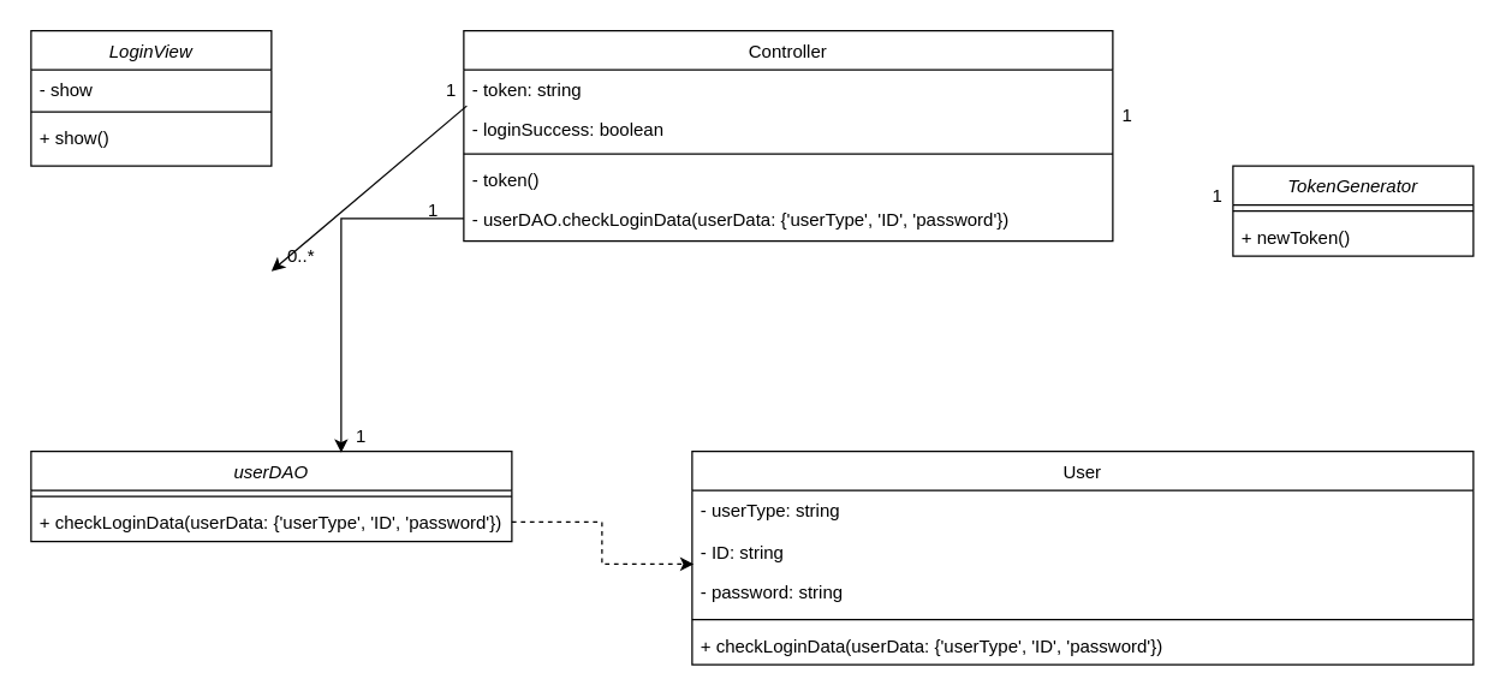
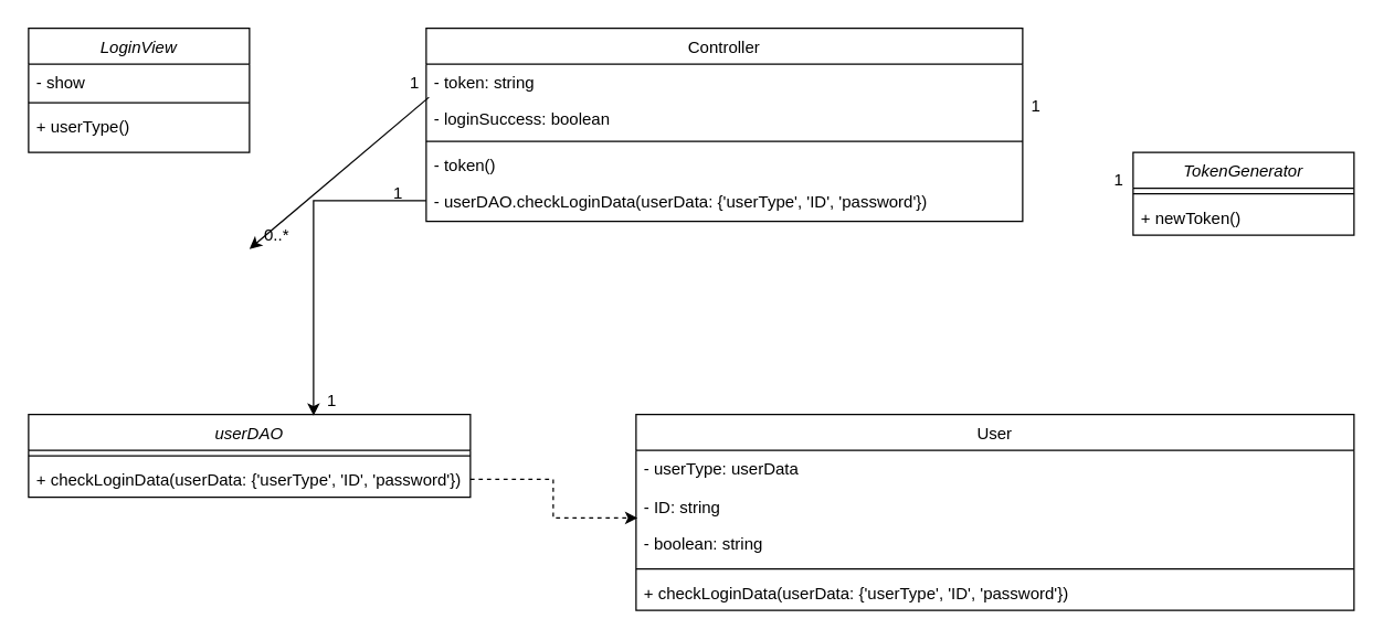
- <mxCell id="5" value="+ show()" style="text;align=left;verticalAlign=top;spacingLeft=4;spacingRight=4;overflow=hidden;rotatable=0;points=[[0,0.5],[1,0.5]];portConstraint=eastwest;" vertex="1" parent="2"><mxGeometry y="58" width="160" height="32" as="geometry" /></mxCell>
+ <mxCell id="5" value="+ userType()" style="text;align=left;verticalAlign=top;spacingLeft=4;spacingRight=4;overflow=hidden;rotatable=0;points=[[0,0.5],[1,0.5]];portConstraint=eastwest;" vertex="1" parent="2"><mxGeometry y="58" width="160" height="32" as="geometry" /></mxCell>
- <mxCell id="16" value="- userType: string" style="text;align=left;verticalAlign=top;spacingLeft=4;spacingRight=4;overflow=hidden;rotatable=0;points=[[0,0.5],[1,0.5]];portConstraint=eastwest;rounded=0;shadow=0;html=0;" vertex="1" parent="15"><mxGeometry y="26" width="520" height="28" as="geometry" /></mxCell>
+ <mxCell id="16" value="- userType: userData" style="text;align=left;verticalAlign=top;spacingLeft=4;spacingRight=4;overflow=hidden;rotatable=0;points=[[0,0.5],[1,0.5]];portConstraint=eastwest;rounded=0;shadow=0;html=0;" vertex="1" parent="15"><mxGeometry y="26" width="520" height="28" as="geometry" /></mxCell>
- <mxCell id="18" value="- password: string" style="text;align=left;verticalAlign=top;spacingLeft=4;spacingRight=4;overflow=hidden;rotatable=0;points=[[0,0.5],[1,0.5]];portConstraint=eastwest;rounded=0;shadow=0;html=0;" vertex="1" parent="15"><mxGeometry y="80" width="520" height="28" as="geometry" /></mxCell>
+ <mxCell id="18" value="- boolean: string" style="text;align=left;verticalAlign=top;spacingLeft=4;spacingRight=4;overflow=hidden;rotatable=0;points=[[0,0.5],[1,0.5]];portConstraint=eastwest;rounded=0;shadow=0;html=0;" vertex="1" parent="15"><mxGeometry y="80" width="520" height="28" as="geometry" /></mxCell>
